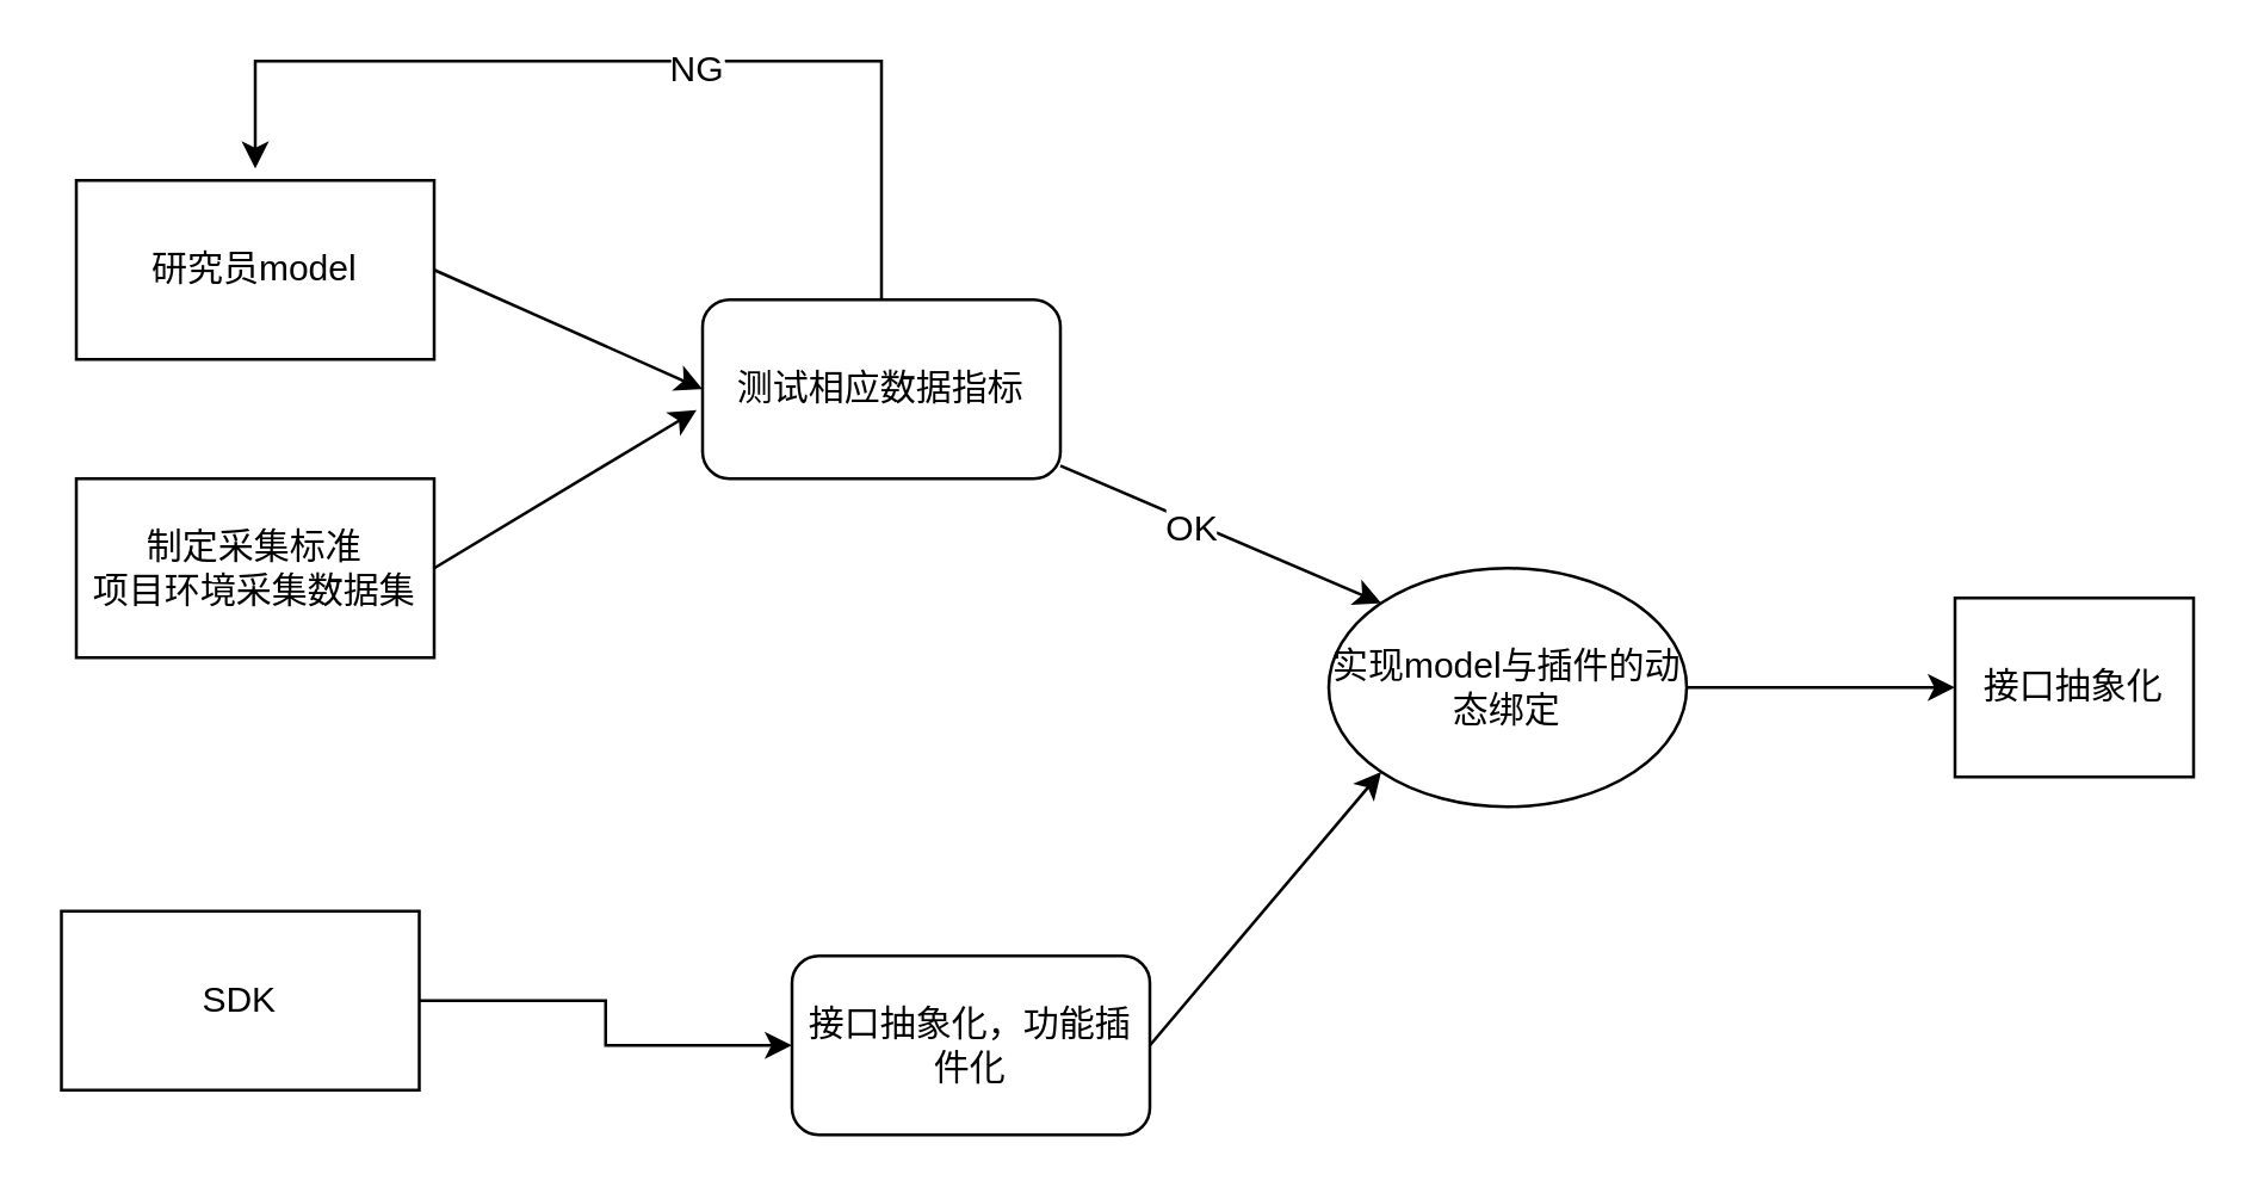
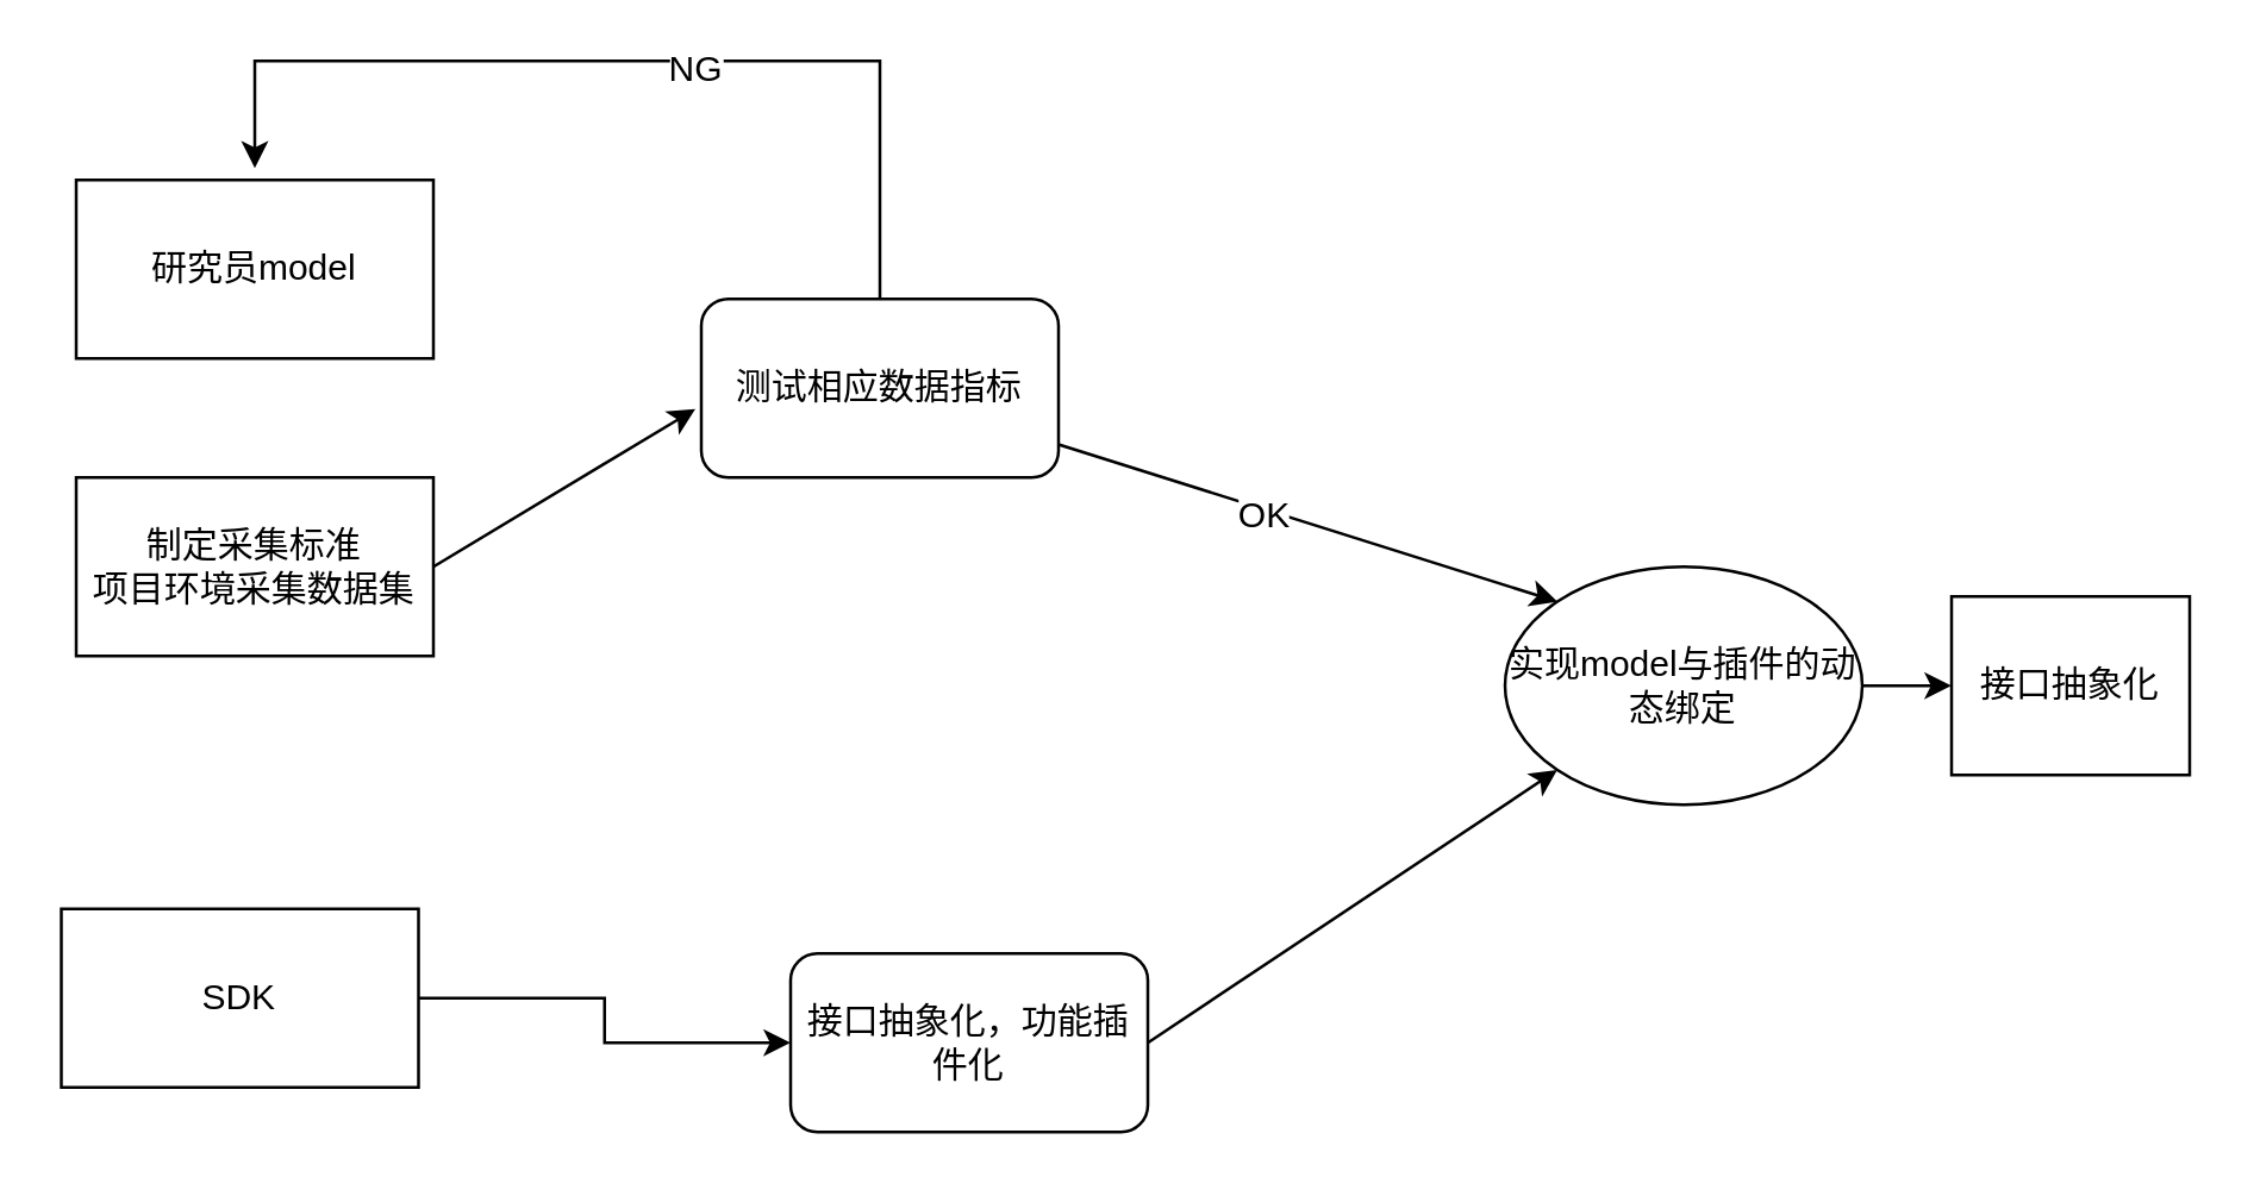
- <mxCell id="2" style="rounded=0;orthogonalLoop=1;jettySize=auto;html=1;exitX=1;exitY=0.5;exitDx=0;exitDy=0;entryX=0;entryY=0.5;entryDx=0;entryDy=0;" edge="1" parent="1" source="3" target="8"><mxGeometry relative="1" as="geometry"><mxPoint x="225" y="130" as="targetPoint" /></mxGeometry></mxCell>
- <mxCell id="16" value="实现model与插件的动态绑定" style="ellipse;whiteSpace=wrap;html=1;" vertex="1" parent="1"><mxGeometry x="445" y="190" width="120" height="80" as="geometry" /></mxCell>
+ <mxCell id="16" value="实现model与插件的动态绑定" style="ellipse;whiteSpace=wrap;html=1;" vertex="1" parent="1"><mxGeometry x="505" y="190" width="120" height="80" as="geometry" /></mxCell>
